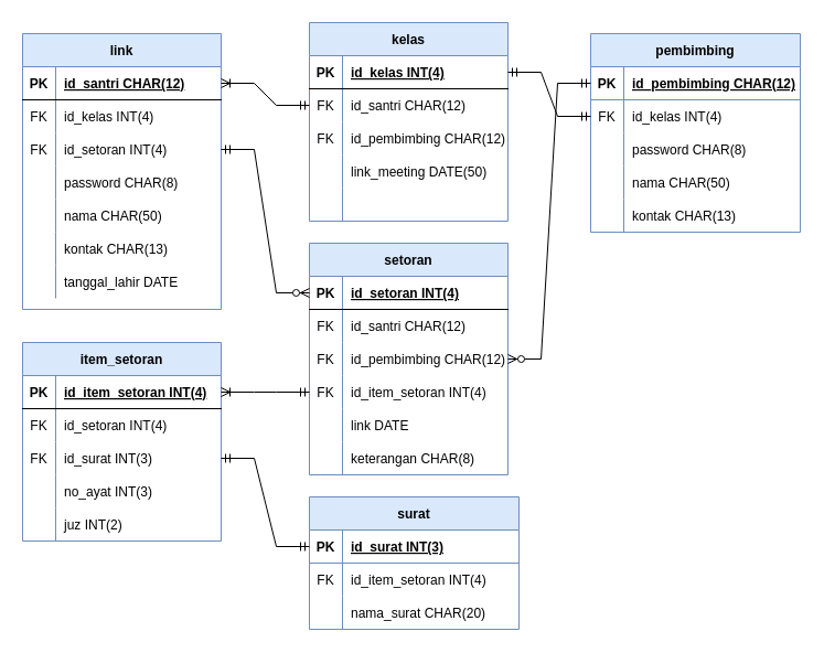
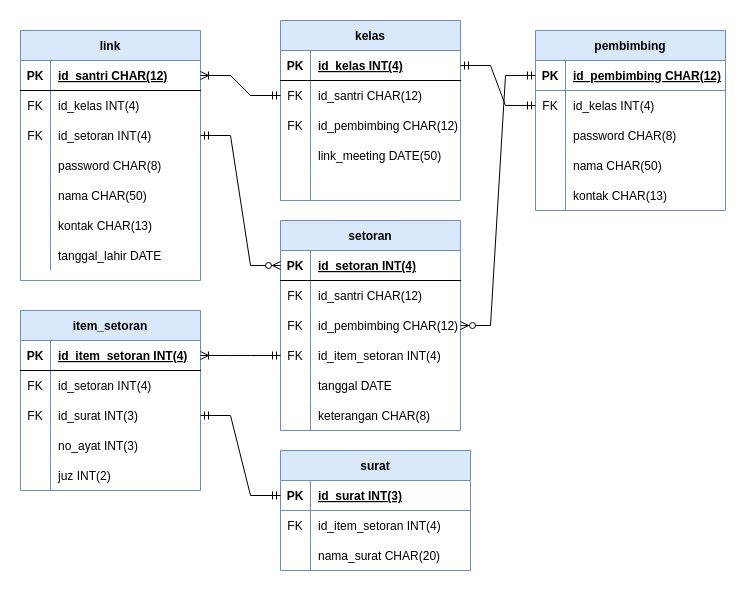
- <mxCell id="71" value="link DATE" style="shape=partialRectangle;connectable=0;fillColor=none;top=0;left=0;bottom=0;right=0;align=left;spacingLeft=6;overflow=hidden;" parent="69" vertex="1"><mxGeometry x="30" width="150" height="30" as="geometry"><mxRectangle width="150" height="30" as="alternateBounds" /></mxGeometry></mxCell>
+ <mxCell id="71" value="tanggal DATE" style="shape=partialRectangle;connectable=0;fillColor=none;top=0;left=0;bottom=0;right=0;align=left;spacingLeft=6;overflow=hidden;" parent="69" vertex="1"><mxGeometry x="30" width="150" height="30" as="geometry"><mxRectangle width="150" height="30" as="alternateBounds" /></mxGeometry></mxCell>
